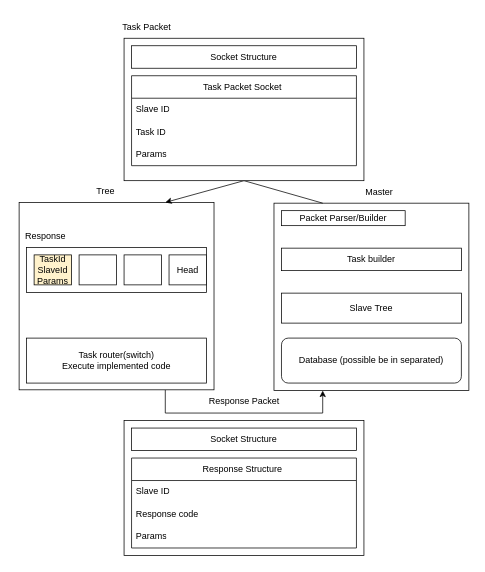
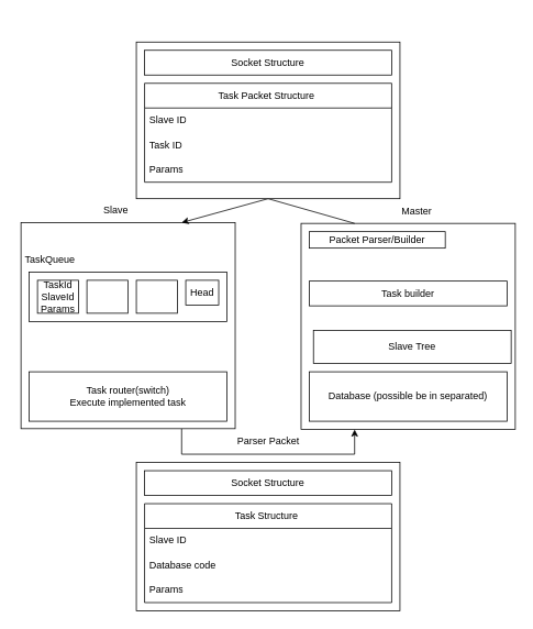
- <mxCell id="21" value="Task Packet" style="text;html=1;align=center;verticalAlign=middle;resizable=0;points=[];autosize=1;strokeColor=none;fillColor=none;" vertex="1" parent="1"><mxGeometry x="150" y="20" width="90" height="30" as="geometry" /></mxCell>
- <mxCell id="23" value="Task Packet Socket&amp;nbsp;" style="swimlane;fontStyle=0;childLayout=stackLayout;horizontal=1;startSize=30;horizontalStack=0;resizeParent=1;resizeParentMax=0;resizeLast=0;collapsible=1;marginBottom=0;whiteSpace=wrap;html=1;" vertex="1" parent="1"><mxGeometry x="175" y="100" width="300" height="120" as="geometry" /></mxCell>
+ <mxCell id="23" value="Task Packet Structure&amp;nbsp;" style="swimlane;fontStyle=0;childLayout=stackLayout;horizontal=1;startSize=30;horizontalStack=0;resizeParent=1;resizeParentMax=0;resizeLast=0;collapsible=1;marginBottom=0;whiteSpace=wrap;html=1;" vertex="1" parent="1"><mxGeometry x="175" y="100" width="300" height="120" as="geometry" /></mxCell>
- <mxCell id="4" value="Tree" style="text;html=1;align=center;verticalAlign=middle;resizable=0;points=[];autosize=1;strokeColor=none;fillColor=none;" vertex="1" parent="1"><mxGeometry x="115" y="239" width="50" height="30" as="geometry" /></mxCell>
+ <mxCell id="4" value="Slave" style="text;html=1;align=center;verticalAlign=middle;resizable=0;points=[];autosize=1;strokeColor=none;fillColor=none;" vertex="1" parent="1"><mxGeometry x="115" y="239" width="50" height="30" as="geometry" /></mxCell>
- <mxCell id="7" value="Response" style="text;html=1;align=center;verticalAlign=middle;resizable=0;points=[];autosize=1;strokeColor=none;fillColor=none;" vertex="1" parent="1"><mxGeometry x="20" y="299" width="80" height="30" as="geometry" /></mxCell>
+ <mxCell id="7" value="TaskQueue" style="text;html=1;align=center;verticalAlign=middle;resizable=0;points=[];autosize=1;strokeColor=none;fillColor=none;" vertex="1" parent="1"><mxGeometry x="20" y="299" width="80" height="30" as="geometry" /></mxCell>
- <mxCell id="16" value="Task builder" style="rounded=0;whiteSpace=wrap;html=1;" vertex="1" parent="1"><mxGeometry x="375" y="330" width="240" height="30" as="geometry" /></mxCell>
+ <mxCell id="16" value="Task builder" style="rounded=0;whiteSpace=wrap;html=1;" vertex="1" parent="1"><mxGeometry x="375" y="340" width="240" height="30" as="geometry" /></mxCell>
- <mxCell id="8" value="TaskId&lt;br&gt;SlaveId&lt;br&gt;Params" style="rounded=0;whiteSpace=wrap;html=1;fillColor=#fff2cc;" vertex="1" parent="1"><mxGeometry x="45" y="339" width="50" height="40" as="geometry" /></mxCell>
+ <mxCell id="8" value="TaskId&lt;br&gt;SlaveId&lt;br&gt;Params" style="rounded=0;whiteSpace=wrap;html=1;" vertex="1" parent="1"><mxGeometry x="45" y="339" width="50" height="40" as="geometry" /></mxCell>
- <mxCell id="11" value="Head" style="rounded=0;whiteSpace=wrap;html=1;" vertex="1" parent="1"><mxGeometry x="225" y="339" width="50" height="40" as="geometry" /></mxCell>
+ <mxCell id="11" value="Head" style="rounded=0;whiteSpace=wrap;html=1;" vertex="1" parent="1"><mxGeometry x="225" y="339" width="40" height="30" as="geometry" /></mxCell>
- <mxCell id="19" value="Slave Tree" style="rounded=0;whiteSpace=wrap;html=1;" vertex="1" parent="1"><mxGeometry x="375" y="390" width="240" height="40" as="geometry" /></mxCell>
+ <mxCell id="19" value="Slave Tree" style="rounded=0;whiteSpace=wrap;html=1;" vertex="1" parent="1"><mxGeometry x="380" y="400" width="240" height="40" as="geometry" /></mxCell>
- <mxCell id="12" value="Task router(switch)&lt;br&gt;Execute implemented code" style="rounded=0;whiteSpace=wrap;html=1;" vertex="1" parent="1"><mxGeometry x="35" y="450" width="240" height="60" as="geometry" /></mxCell>
+ <mxCell id="12" value="Task router(switch)&lt;br&gt;Execute implemented task" style="rounded=0;whiteSpace=wrap;html=1;" vertex="1" parent="1"><mxGeometry x="35" y="450" width="240" height="60" as="geometry" /></mxCell>
- <mxCell id="17" value="Database (possible be in separated)" style="whiteSpace=wrap;html=1;rounded=1;" vertex="1" parent="1"><mxGeometry x="375" y="450" width="240" height="60" as="geometry" /></mxCell>
+ <mxCell id="17" value="Database (possible be in separated)" style="rounded=0;whiteSpace=wrap;html=1;" vertex="1" parent="1"><mxGeometry x="375" y="450" width="240" height="60" as="geometry" /></mxCell>
- <mxCell id="33" value="Response Packet" style="text;html=1;align=center;verticalAlign=middle;resizable=0;points=[];autosize=1;strokeColor=none;fillColor=none;" vertex="1" parent="1"><mxGeometry x="265" y="519" width="120" height="30" as="geometry" /></mxCell>
+ <mxCell id="33" value="Parser Packet" style="text;html=1;align=center;verticalAlign=middle;resizable=0;points=[];autosize=1;strokeColor=none;fillColor=none;" vertex="1" parent="1"><mxGeometry x="265" y="519" width="120" height="30" as="geometry" /></mxCell>
- <mxCell id="29" value="Response Structure&amp;nbsp;" style="swimlane;fontStyle=0;childLayout=stackLayout;horizontal=1;startSize=30;horizontalStack=0;resizeParent=1;resizeParentMax=0;resizeLast=0;collapsible=1;marginBottom=0;whiteSpace=wrap;html=1;" vertex="1" parent="1"><mxGeometry x="175" y="610" width="300" height="120" as="geometry" /></mxCell>
+ <mxCell id="29" value="Task Structure&amp;nbsp;" style="swimlane;fontStyle=0;childLayout=stackLayout;horizontal=1;startSize=30;horizontalStack=0;resizeParent=1;resizeParentMax=0;resizeLast=0;collapsible=1;marginBottom=0;whiteSpace=wrap;html=1;" vertex="1" parent="1"><mxGeometry x="175" y="610" width="300" height="120" as="geometry" /></mxCell>
- <mxCell id="31" value="Response code" style="text;strokeColor=none;fillColor=none;align=left;verticalAlign=middle;spacingLeft=4;spacingRight=4;overflow=hidden;points=[[0,0.5],[1,0.5]];portConstraint=eastwest;rotatable=0;whiteSpace=wrap;html=1;" vertex="1" parent="29"><mxGeometry y="60" width="300" height="30" as="geometry" /></mxCell>
+ <mxCell id="31" value="Database code" style="text;strokeColor=none;fillColor=none;align=left;verticalAlign=middle;spacingLeft=4;spacingRight=4;overflow=hidden;points=[[0,0.5],[1,0.5]];portConstraint=eastwest;rotatable=0;whiteSpace=wrap;html=1;" vertex="1" parent="29"><mxGeometry y="60" width="300" height="30" as="geometry" /></mxCell>
